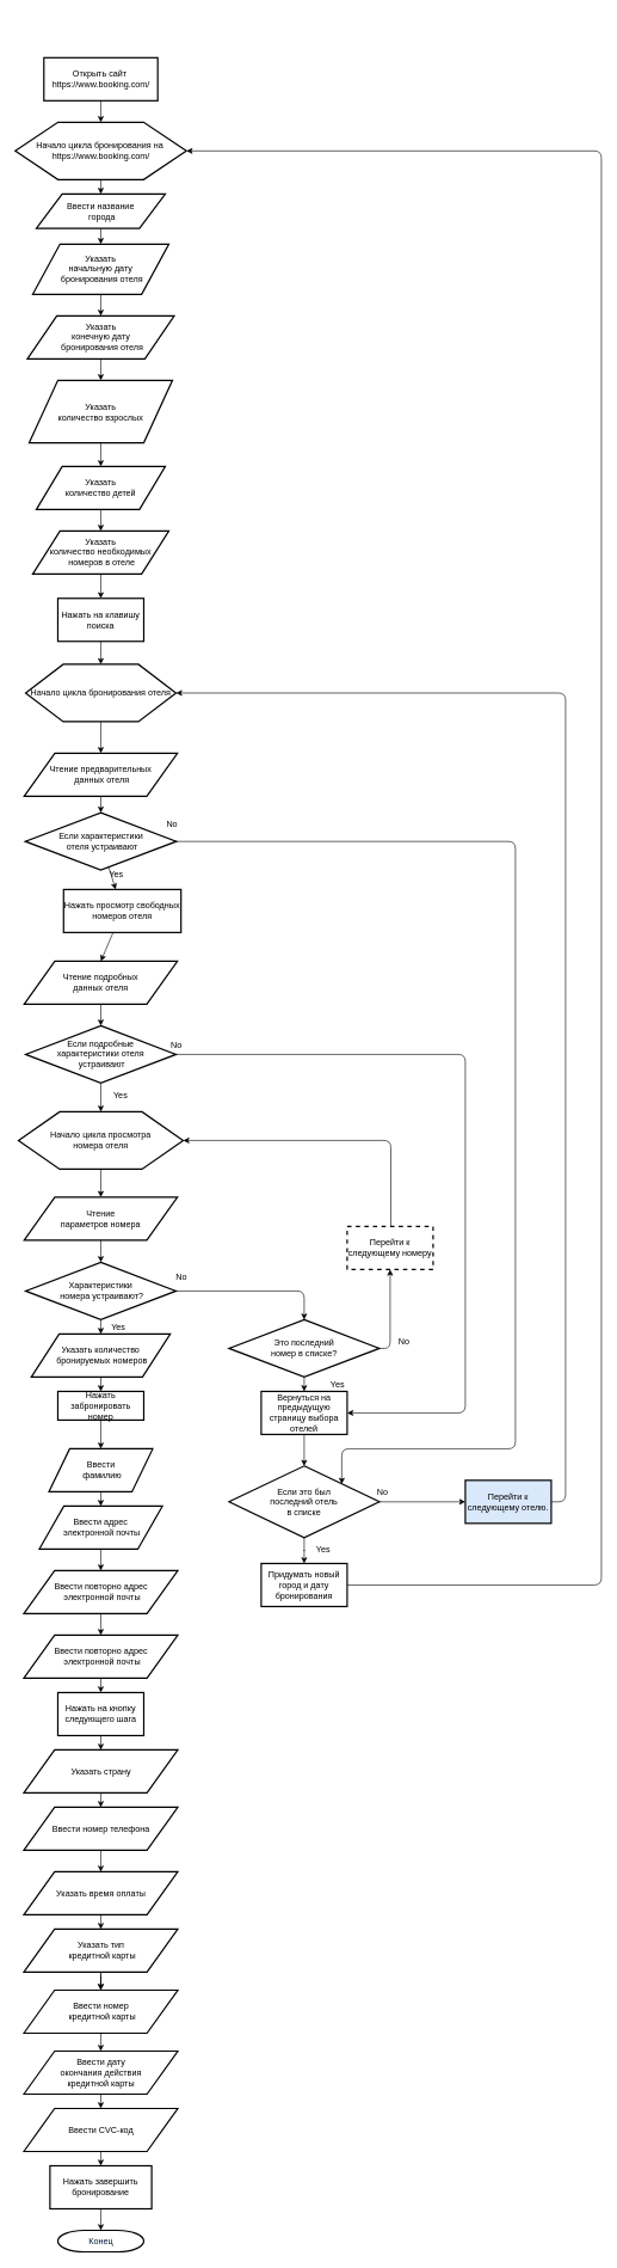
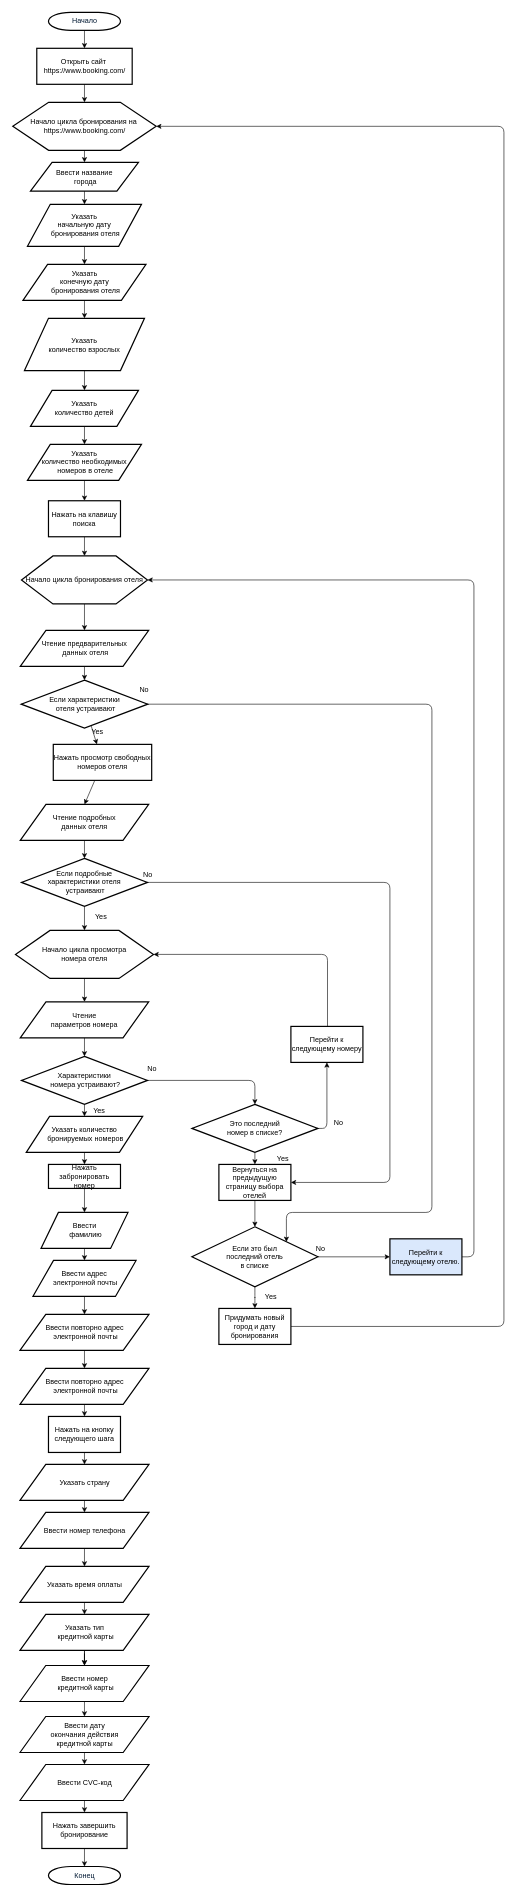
+ <mxCell id="2" value="Начало" style="shape=mxgraph.flowchart.terminator;fillColor=#FFFFFF;strokeColor=#000000;strokeWidth=2;gradientColor=none;gradientDirection=north;fontColor=#001933;fontStyle=0;html=1;" parent="1" vertex="1"><mxGeometry x="80" y="20" width="120" height="30" as="geometry" /></mxCell>
+ <mxCell id="3" style="fontColor=#001933;fontStyle=1;strokeColor=#000000;strokeWidth=1;html=1;entryX=0.5;entryY=0;entryDx=0;entryDy=0;" parent="1" source="2" target="5" edge="1"><mxGeometry relative="1" as="geometry"><mxPoint x="140" y="100" as="targetPoint" /></mxGeometry></mxCell>
- <mxCell id="80" value="Перейти к следующему номеру" style="rounded=0;whiteSpace=wrap;html=1;strokeWidth=2;dashed=1;" vertex="1" parent="1"><mxGeometry x="484" y="1710" width="120" height="60" as="geometry" /></mxCell>
+ <mxCell id="80" value="Перейти к следующему номеру" style="rounded=0;whiteSpace=wrap;html=1;strokeWidth=2;" vertex="1" parent="1"><mxGeometry x="484" y="1710" width="120" height="60" as="geometry" /></mxCell>
